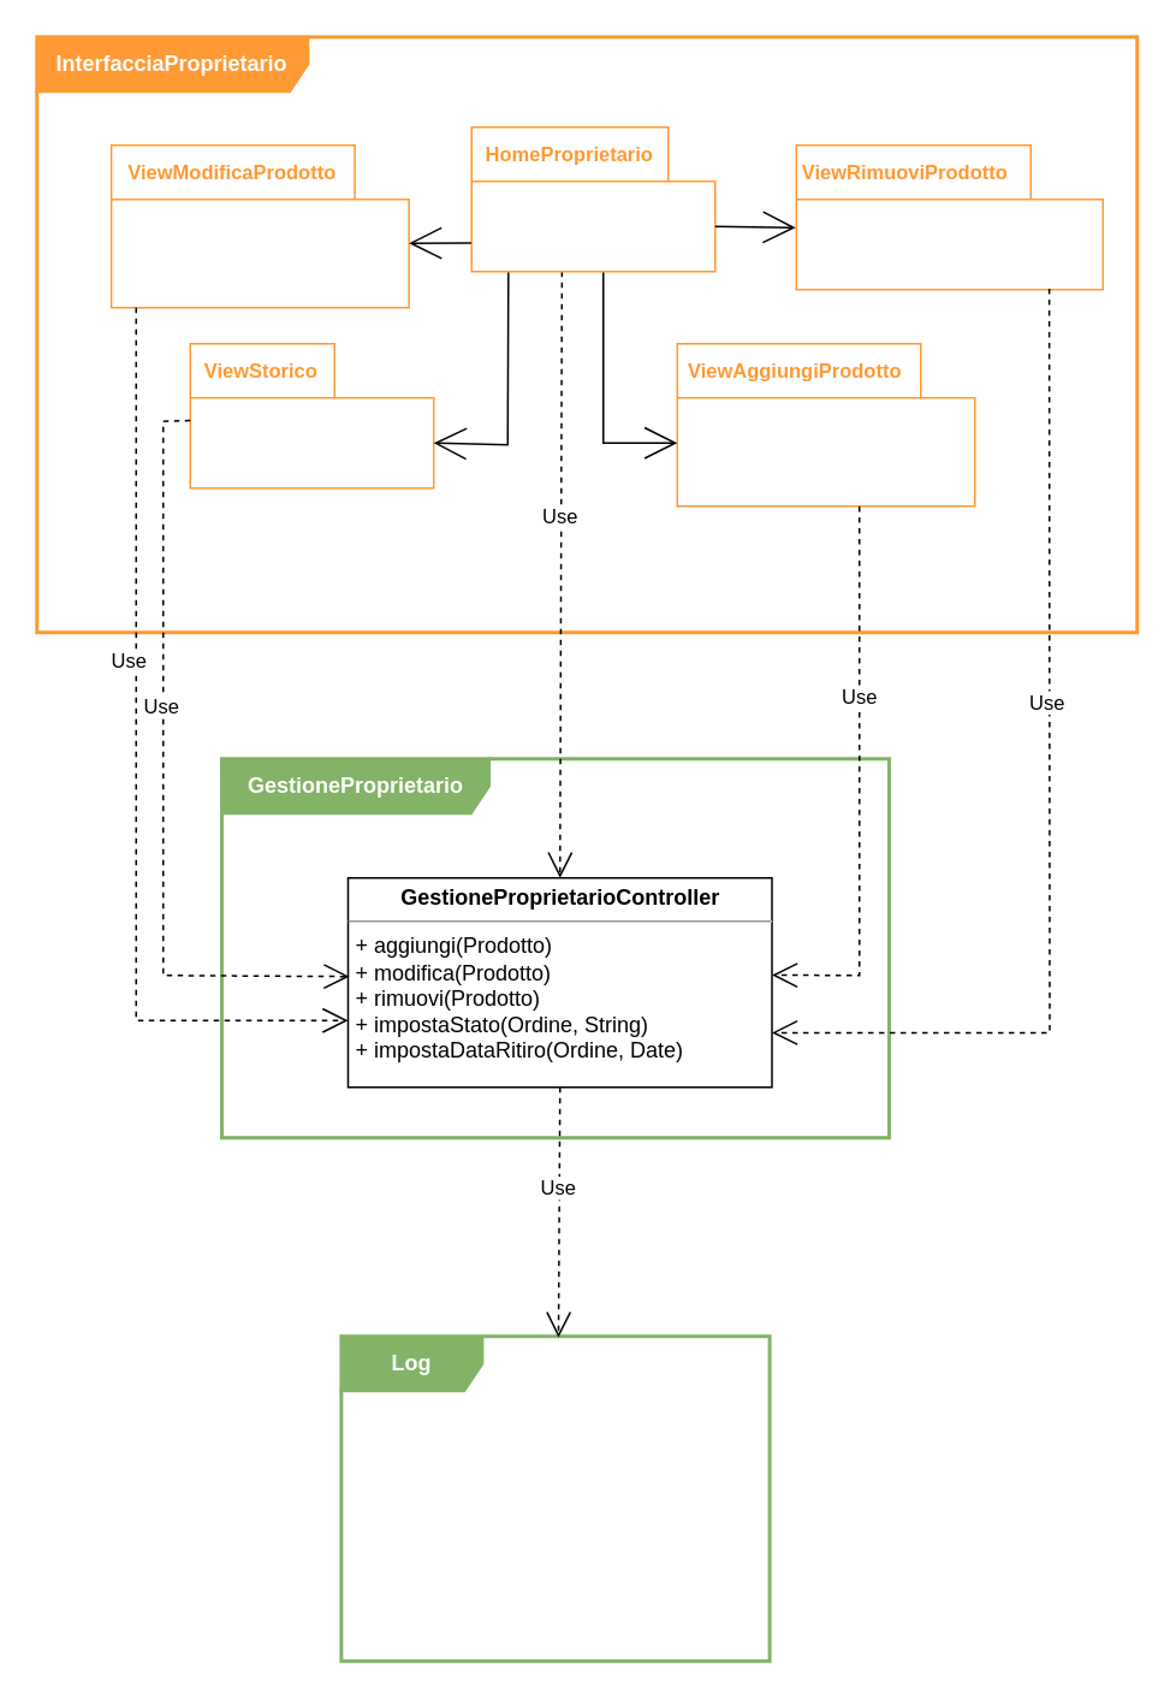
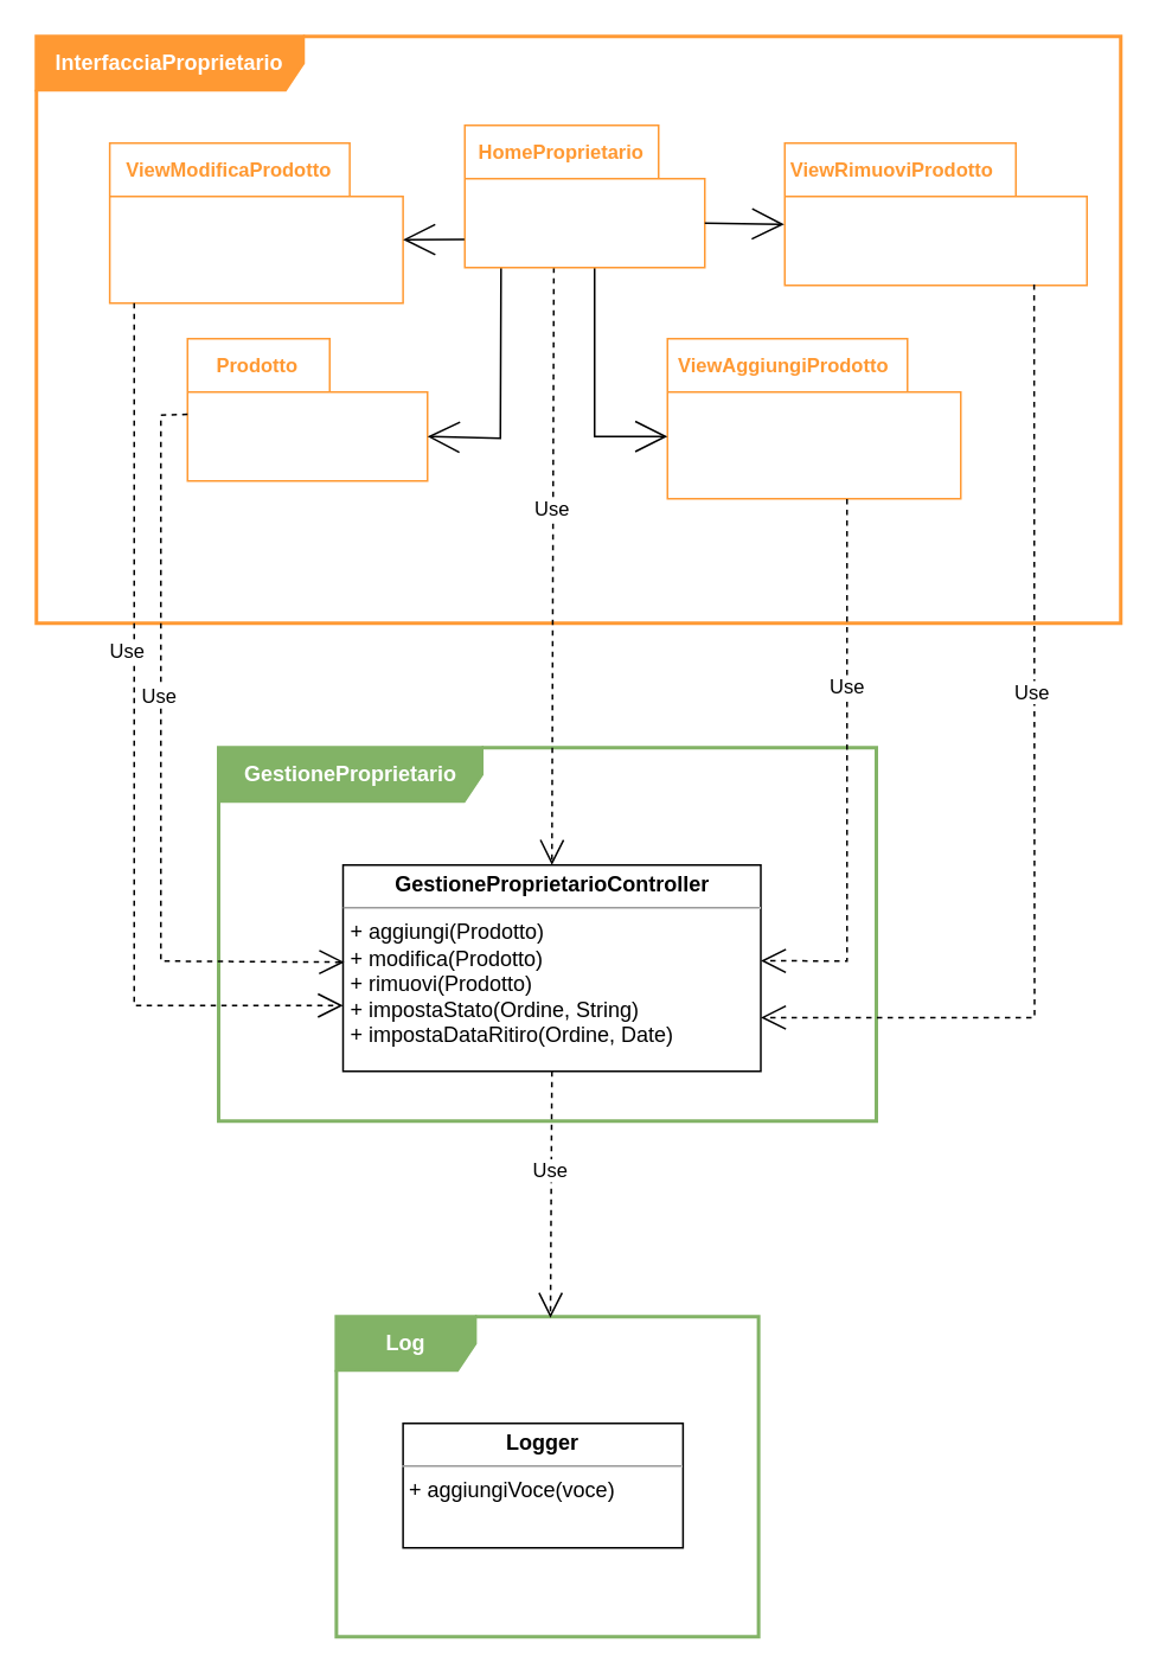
- <mxCell id="7" value="ViewStorico" style="text;html=1;align=center;verticalAlign=middle;resizable=0;points=[];autosize=1;strokeColor=none;fillColor=none;fontSize=11;fontStyle=1;fontColor=#FF9933;" parent="1" vertex="1"><mxGeometry x="98.75" y="190" width="90" height="30" as="geometry" /></mxCell>
+ <mxCell id="7" value="Prodotto" style="text;html=1;align=center;verticalAlign=middle;resizable=0;points=[];autosize=1;strokeColor=none;fillColor=none;fontSize=11;fontStyle=1;fontColor=#FF9933;" parent="1" vertex="1"><mxGeometry x="98.75" y="190" width="90" height="30" as="geometry" /></mxCell>
+ <mxCell id="16" value="&lt;p style=&quot;margin:0px;margin-top:4px;text-align:center;&quot;&gt;&lt;b&gt;Logger&lt;/b&gt;&lt;/p&gt;&lt;hr size=&quot;1&quot;&gt;&lt;p style=&quot;margin:0px;margin-left:4px;&quot;&gt;+ aggiungiVoce(voce)&lt;/p&gt;" style="verticalAlign=top;align=left;overflow=fill;fontSize=12;fontFamily=Helvetica;html=1;whiteSpace=wrap;" parent="1" vertex="1"><mxGeometry x="226.25" y="800" width="157.5" height="70" as="geometry" /></mxCell>
